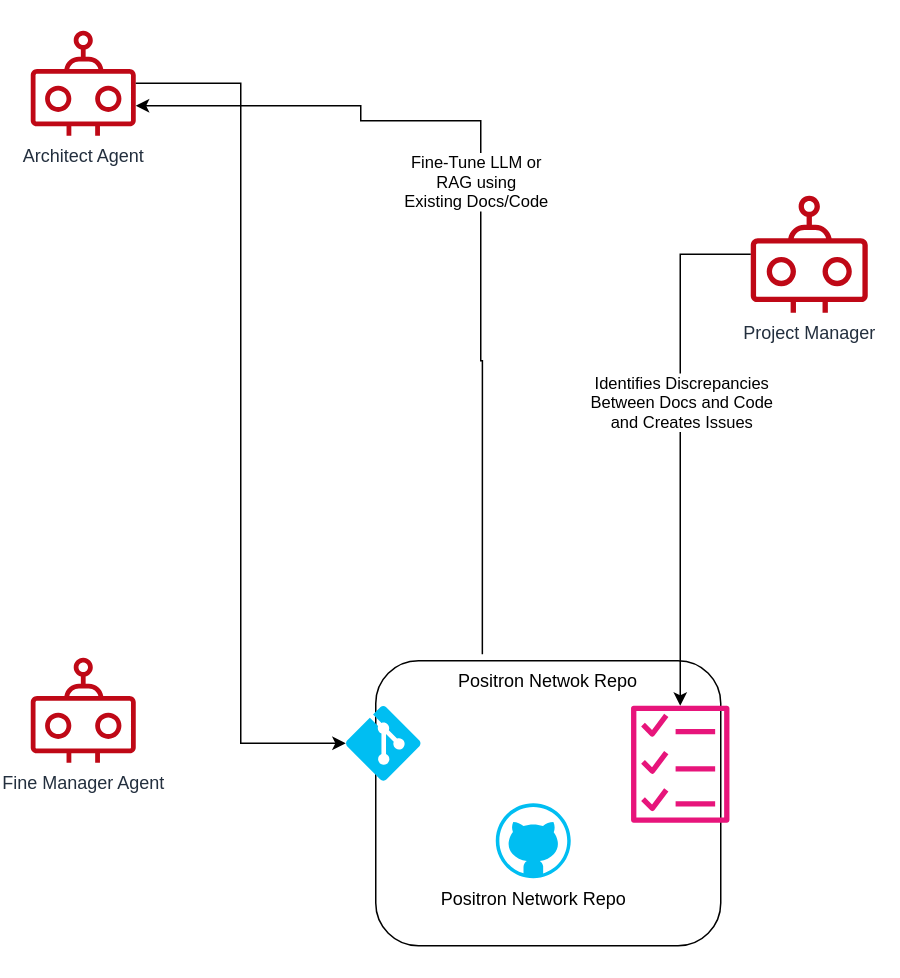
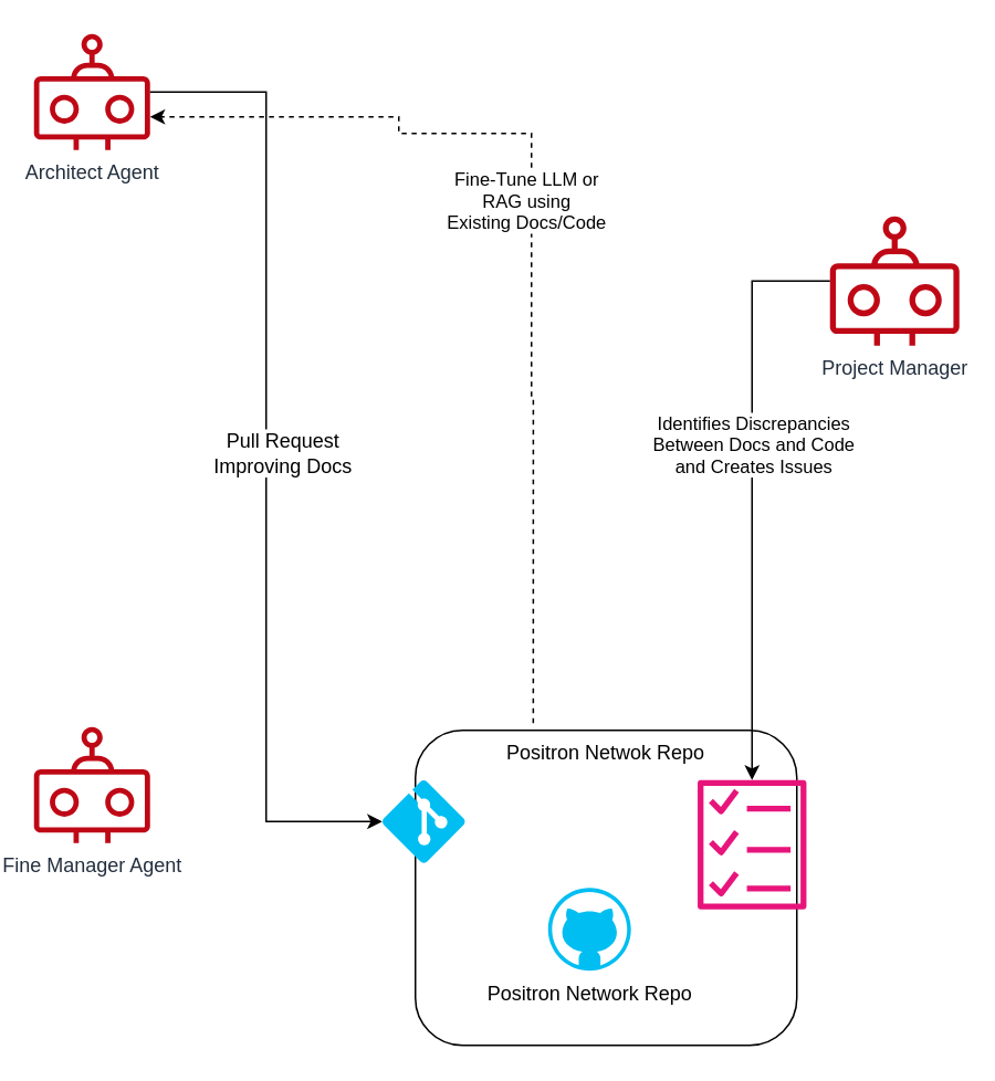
+ <mxCell id="13" value="Pull Request&lt;br&gt;Improving Docs" style="text;html=1;align=center;verticalAlign=middle;resizable=0;points=[];autosize=1;strokeColor=none;fillColor=none;labelBackgroundColor=default;labelBorderColor=none;" vertex="1" parent="1"><mxGeometry x="115" y="253" width="110" height="40" as="geometry" /></mxCell>
- <mxCell id="4" style="edgeStyle=orthogonalEdgeStyle;rounded=0;orthogonalLoop=1;jettySize=auto;html=1;exitX=0.309;exitY=-0.023;exitDx=0;exitDy=0;exitPerimeter=0;" parent="1" source="2" target="3" edge="1"><mxGeometry relative="1" as="geometry"><Array as="points"><mxPoint x="321" y="240" /><mxPoint x="320" y="240" /><mxPoint x="320" y="80" /><mxPoint x="240" y="80" /><mxPoint x="240" y="70" /></Array></mxGeometry></mxCell>
+ <mxCell id="4" style="edgeStyle=orthogonalEdgeStyle;rounded=0;orthogonalLoop=1;jettySize=auto;html=1;exitX=0.309;exitY=-0.023;exitDx=0;exitDy=0;exitPerimeter=0;dashed=1;" parent="1" source="2" target="3" edge="1"><mxGeometry relative="1" as="geometry"><Array as="points"><mxPoint x="321" y="240" /><mxPoint x="320" y="240" /><mxPoint x="320" y="80" /><mxPoint x="240" y="80" /><mxPoint x="240" y="70" /></Array></mxGeometry></mxCell>
